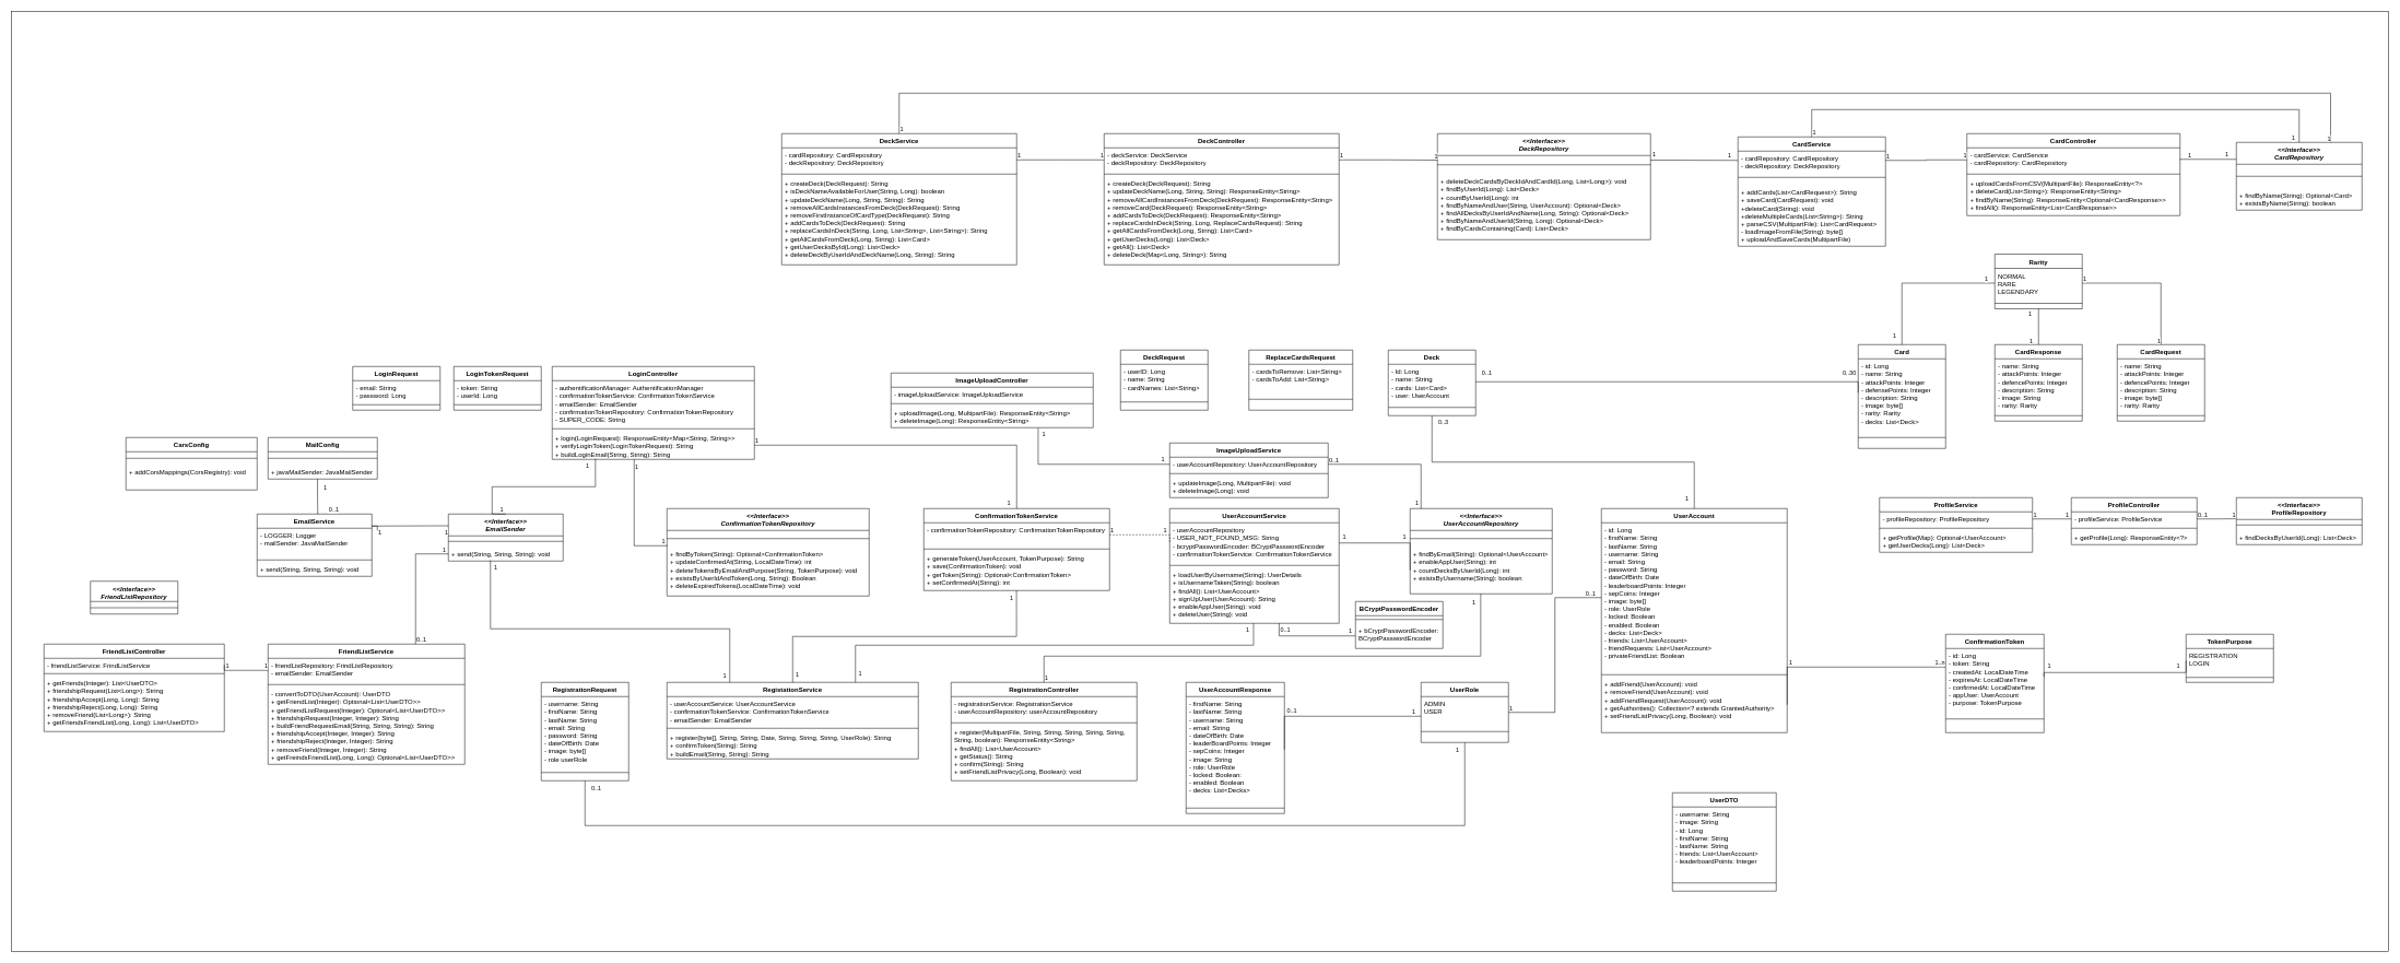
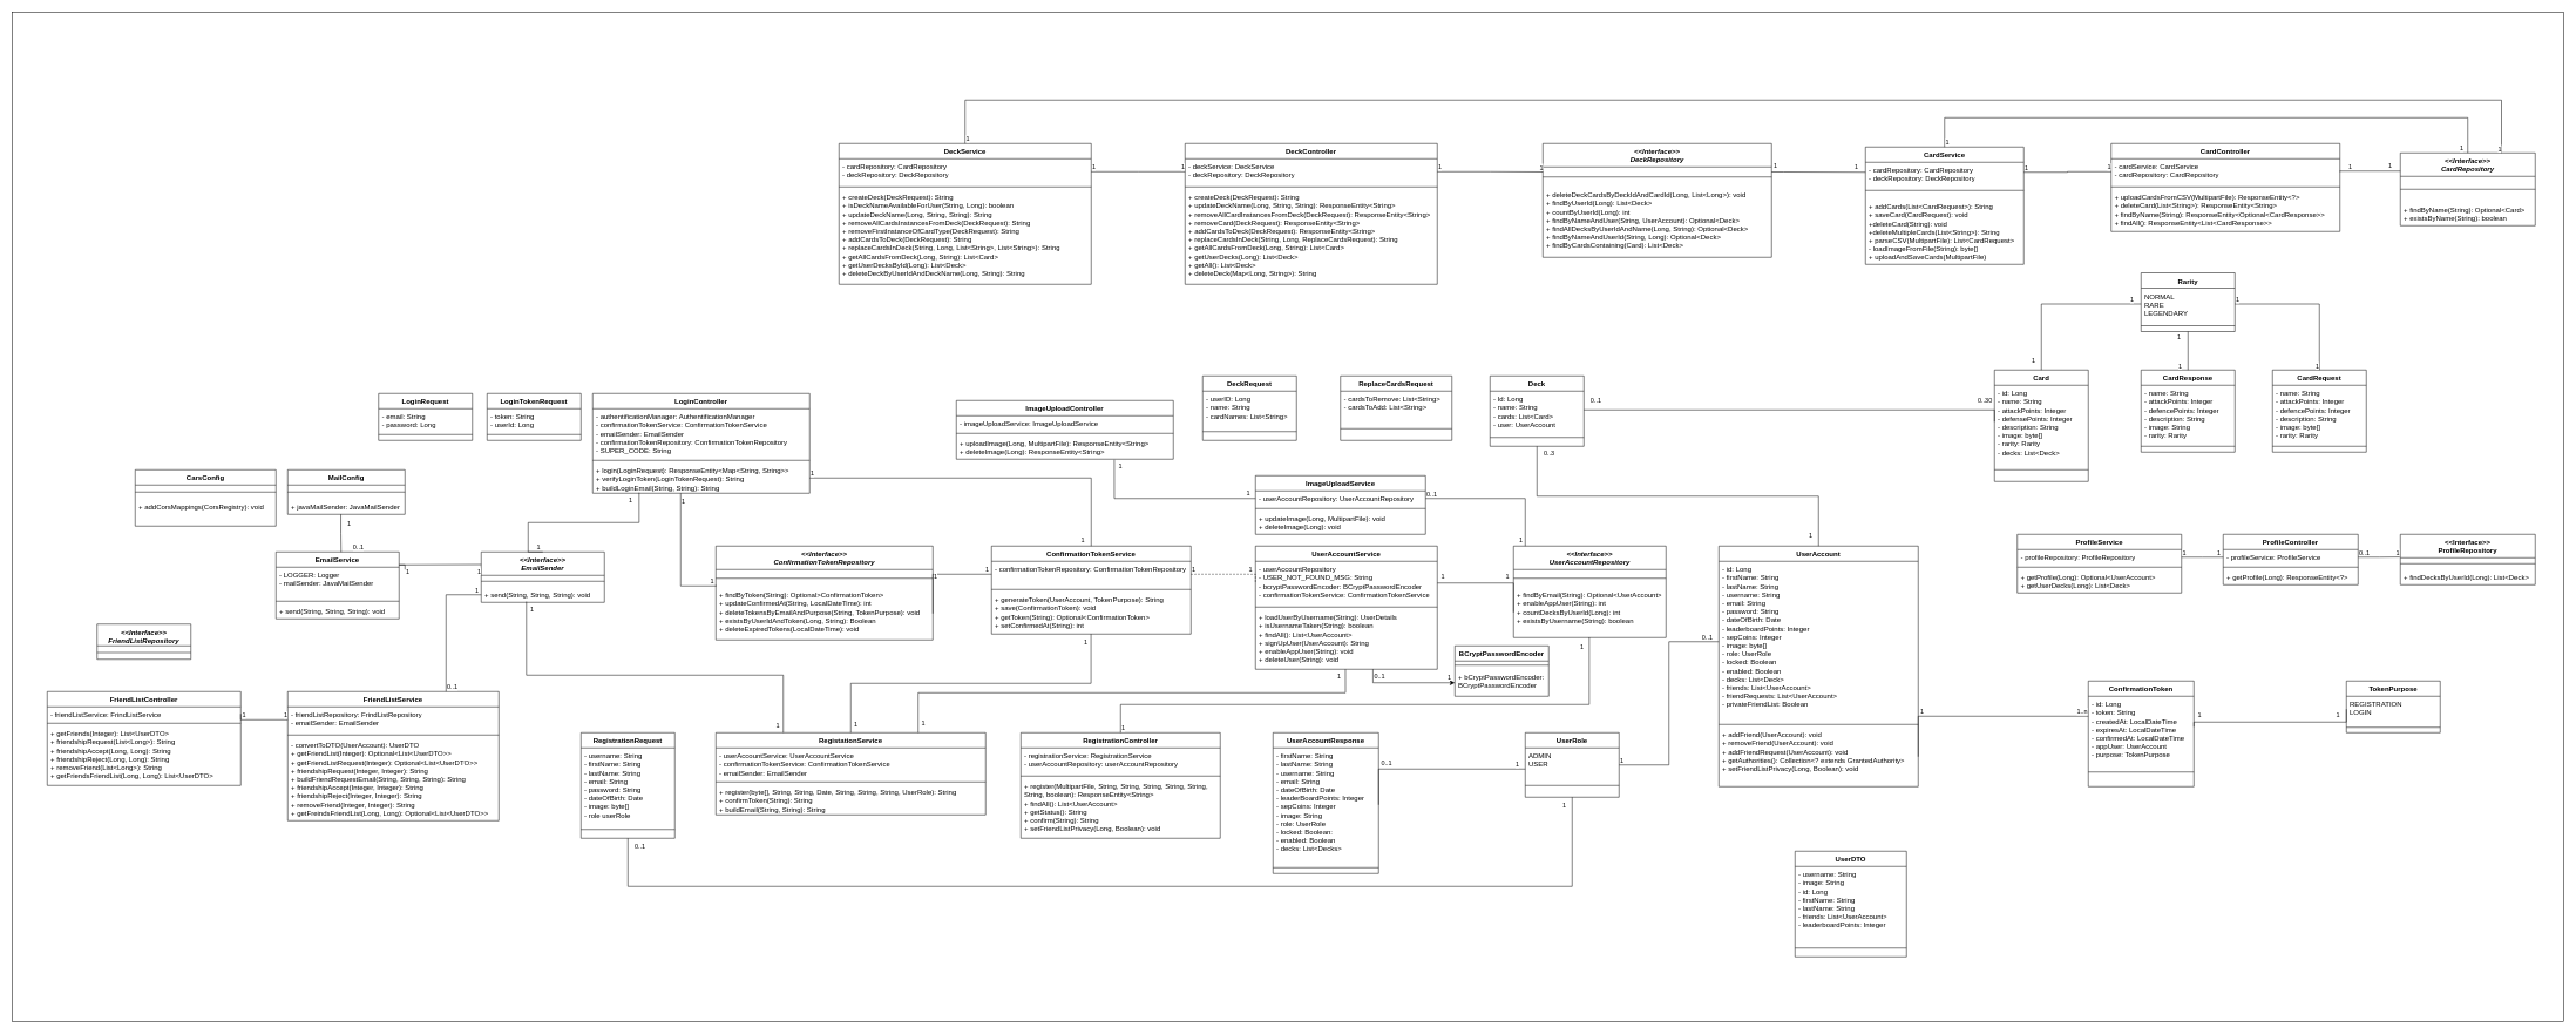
+ <mxCell id="118" value="" style="endArrow=none;html=1;edgeStyle=orthogonalEdgeStyle;rounded=0;entryX=0;entryY=0.5;entryDx=0;entryDy=0;exitX=1;exitY=0.5;exitDx=0;exitDy=0;" parent="1" source="117" target="109" edge="1"><mxGeometry relative="1" as="geometry"><mxPoint x="1490" y="1010" as="sourcePoint" /><mxPoint x="1650" y="1010" as="targetPoint" /><Array as="points"><mxPoint x="1590" y="978" /></Array></mxGeometry></mxCell>
+ <mxCell id="119" value="1" style="edgeLabel;resizable=0;html=1;align=left;verticalAlign=bottom;" parent="118" connectable="0" vertex="1"><mxGeometry x="-1" relative="1" as="geometry"><mxPoint y="-55" as="offset" /></mxGeometry></mxCell>
+ <mxCell id="120" value="1" style="edgeLabel;resizable=0;html=1;align=right;verticalAlign=bottom;" parent="118" connectable="0" vertex="1"><mxGeometry x="1" relative="1" as="geometry"><mxPoint x="-4" y="-1" as="offset" /></mxGeometry></mxCell>
- <mxCell id="221" value="+ getProfile(Map): Optional&amp;lt;UserAccount&amp;gt;&lt;div&gt;+ getUserDecks(Long): List&amp;lt;Deck&amp;gt;&lt;/div&gt;" style="text;strokeColor=none;fillColor=none;align=left;verticalAlign=top;spacingLeft=4;spacingRight=4;overflow=hidden;rotatable=0;points=[[0,0.5],[1,0.5]];portConstraint=eastwest;whiteSpace=wrap;html=1;" parent="218" vertex="1"><mxGeometry y="60" width="280" height="40" as="geometry" /></mxCell>
+ <mxCell id="221" value="+ getProfile(Long): Optional&amp;lt;UserAccount&amp;gt;&lt;div&gt;+ getUserDecks(Long): List&amp;lt;Deck&amp;gt;&lt;/div&gt;" style="text;strokeColor=none;fillColor=none;align=left;verticalAlign=top;spacingLeft=4;spacingRight=4;overflow=hidden;rotatable=0;points=[[0,0.5],[1,0.5]];portConstraint=eastwest;whiteSpace=wrap;html=1;" parent="218" vertex="1"><mxGeometry y="60" width="280" height="40" as="geometry" /></mxCell>
- <mxCell id="241" value="" style="endArrow=none;html=1;edgeStyle=orthogonalEdgeStyle;rounded=0;entryX=0;entryY=0.5;entryDx=0;entryDy=0;exitX=0.646;exitY=0.999;exitDx=0;exitDy=0;exitPerimeter=0;" parent="1" source="92" target="240" edge="1"><mxGeometry relative="1" as="geometry"><mxPoint x="2330" y="1140" as="sourcePoint" /><mxPoint x="2640" y="1090" as="targetPoint" /><Array as="points"><mxPoint x="2340" y="1140" /><mxPoint x="2340" y="1163" /></Array></mxGeometry></mxCell>
+ <mxCell id="241" value="" style="endArrow=classic;html=1;edgeStyle=orthogonalEdgeStyle;rounded=0;entryX=0;entryY=0.5;entryDx=0;entryDy=0;exitX=0.646;exitY=0.999;exitDx=0;exitDy=0;exitPerimeter=0;" parent="1" source="92" target="240" edge="1"><mxGeometry relative="1" as="geometry"><mxPoint x="2330" y="1140" as="sourcePoint" /><mxPoint x="2640" y="1090" as="targetPoint" /><Array as="points"><mxPoint x="2340" y="1140" /><mxPoint x="2340" y="1163" /></Array></mxGeometry></mxCell>
